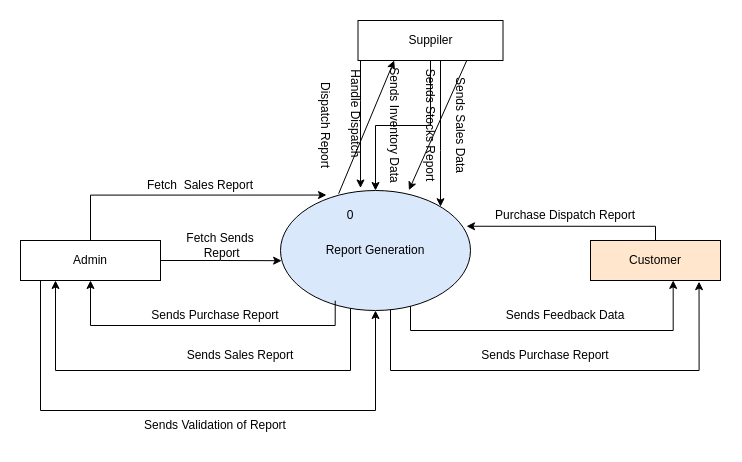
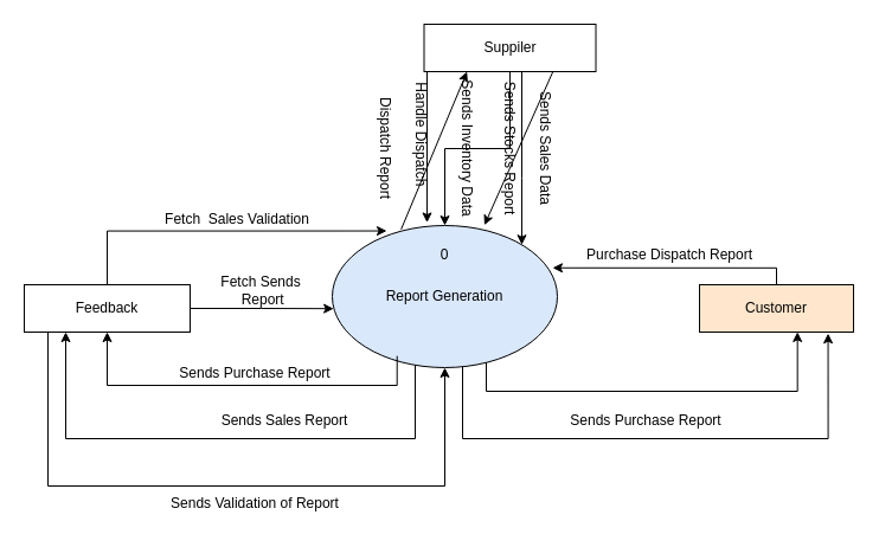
- <mxCell id="12" value="Fetch&amp;nbsp; Sales Report" style="text;html=1;align=center;verticalAlign=middle;whiteSpace=wrap;rounded=0;" vertex="1" parent="1"><mxGeometry x="110" y="170" width="180" height="30" as="geometry" /></mxCell>
+ <mxCell id="12" value="Fetch&amp;nbsp; Sales Validation" style="text;html=1;align=center;verticalAlign=middle;whiteSpace=wrap;rounded=0;" vertex="1" parent="1"><mxGeometry x="110" y="170" width="180" height="30" as="geometry" /></mxCell>
- <mxCell id="5" value="0" style="text;html=1;align=center;verticalAlign=middle;whiteSpace=wrap;rounded=0;" vertex="1" parent="1"><mxGeometry x="320" y="200" width="60" height="30" as="geometry" /></mxCell>
+ <mxCell id="5" value="0" style="text;html=1;align=center;verticalAlign=middle;whiteSpace=wrap;rounded=0;" vertex="1" parent="1"><mxGeometry x="345" y="200" width="60" height="30" as="geometry" /></mxCell>
- <mxCell id="2" value="Admin" style="rounded=0;whiteSpace=wrap;html=1;" vertex="1" parent="1"><mxGeometry x="20" y="240" width="140" height="40" as="geometry" /></mxCell>
+ <mxCell id="2" value="Feedback" style="rounded=0;whiteSpace=wrap;html=1;" vertex="1" parent="1"><mxGeometry x="20" y="240" width="140" height="40" as="geometry" /></mxCell>
- <mxCell id="27" value="Sends Feedback Data" style="text;html=1;align=center;verticalAlign=middle;whiteSpace=wrap;rounded=0;" vertex="1" parent="1"><mxGeometry x="485" y="300" width="160" height="30" as="geometry" /></mxCell>
